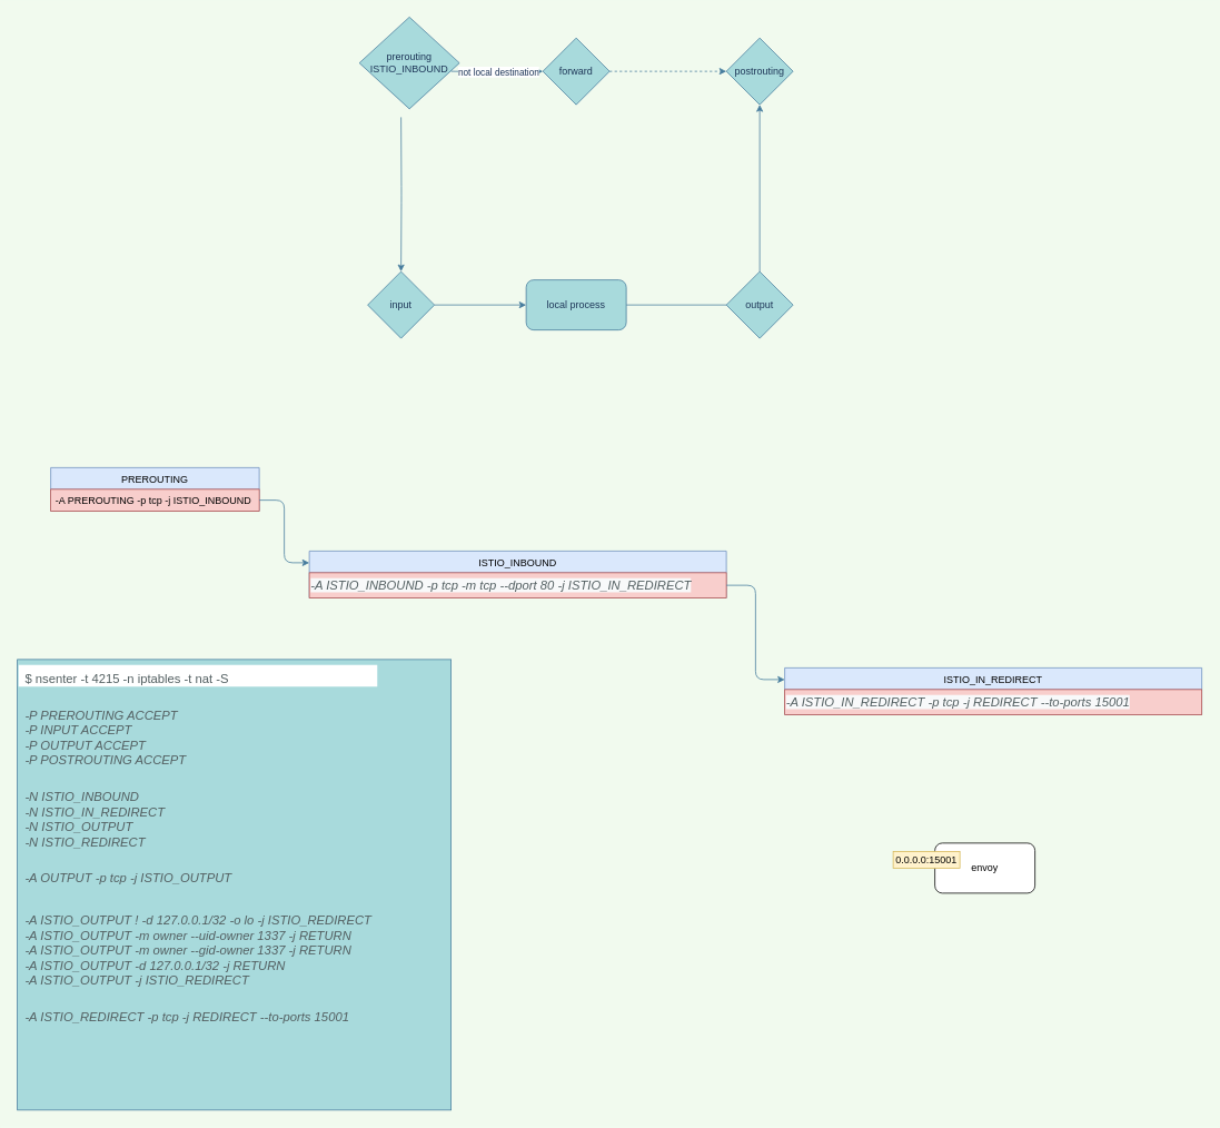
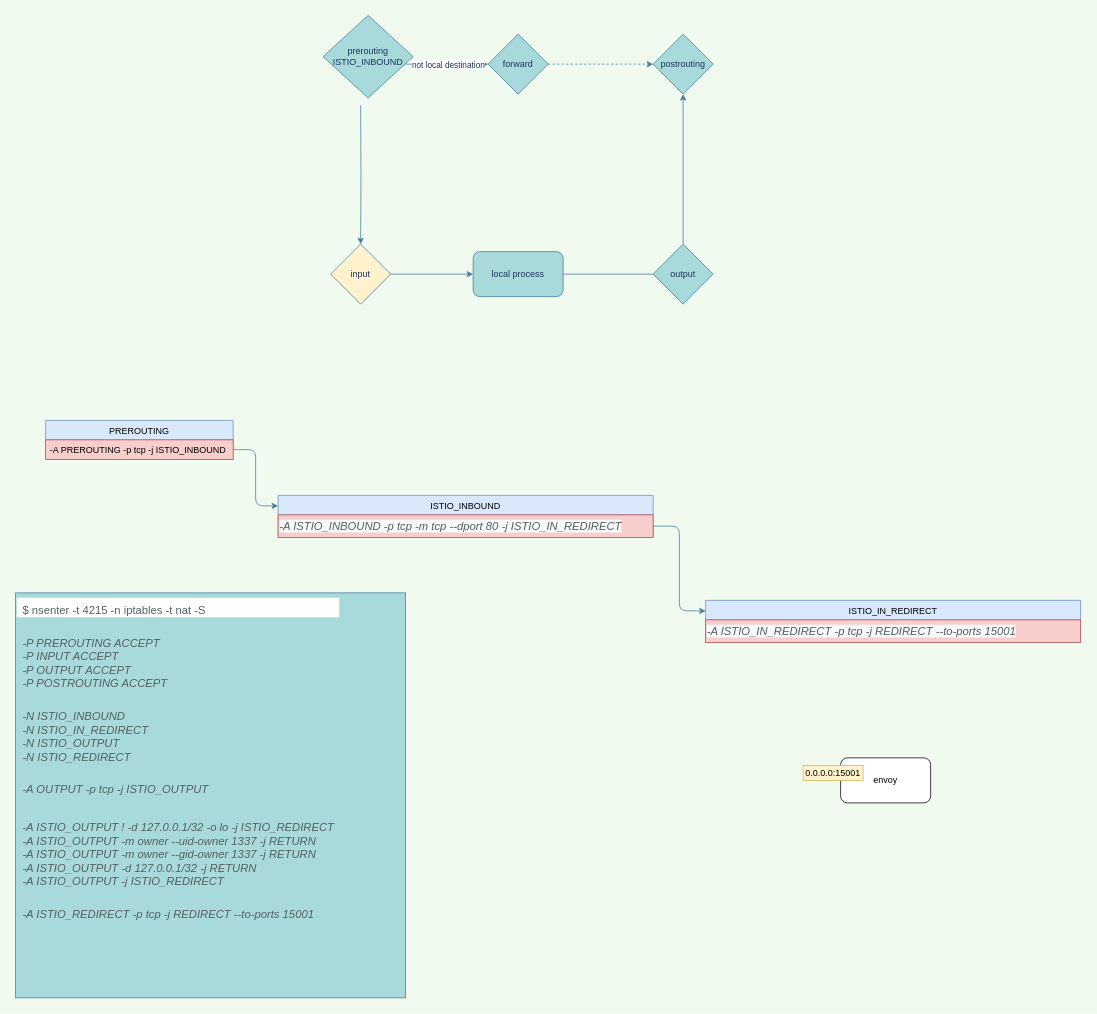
- <mxCell id="12" value="input" style="rhombus;whiteSpace=wrap;html=1;rounded=0;sketch=0;strokeColor=#457B9D;fillColor=#A8DADC;fontColor=#1D3557;" parent="1" vertex="1"><mxGeometry x="440" y="325" width="80" height="80" as="geometry" /></mxCell>
+ <mxCell id="12" value="input" style="rhombus;whiteSpace=wrap;html=1;rounded=0;sketch=0;strokeColor=#457B9D;fillColor=#fff2cc;fontColor=#1D3557;" parent="1" vertex="1"><mxGeometry x="440" y="325" width="80" height="80" as="geometry" /></mxCell>
